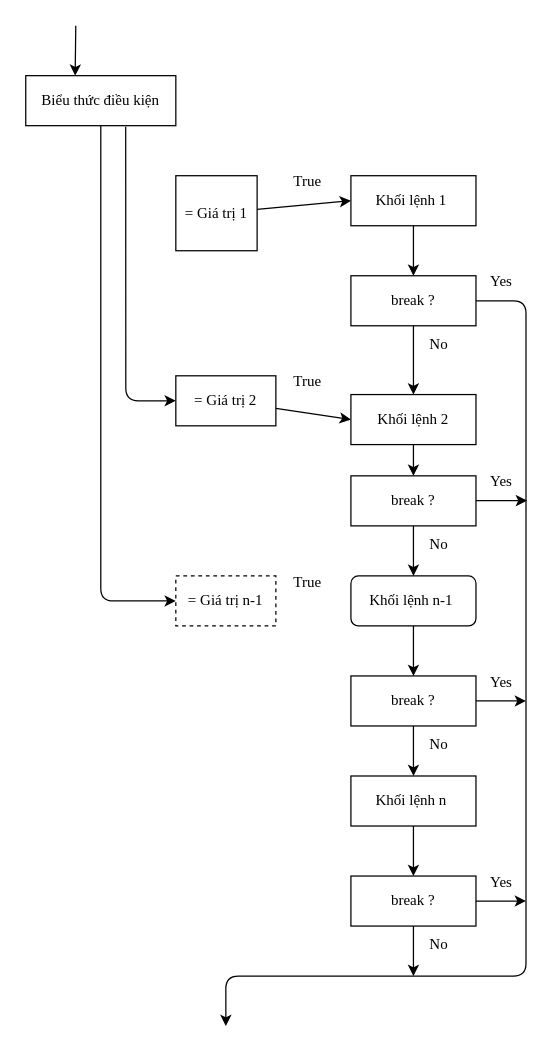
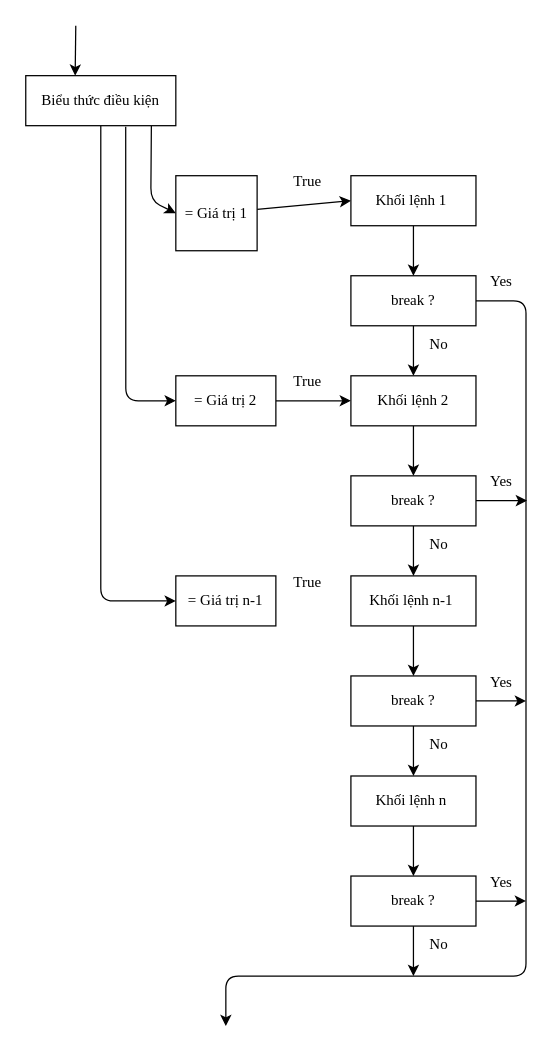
+ <mxCell id="2" style="edgeStyle=none;html=1;entryX=0;entryY=0.5;entryDx=0;entryDy=0;exitX=0.837;exitY=1.004;exitDx=0;exitDy=0;exitPerimeter=0;" edge="1" parent="1" source="5" target="7"><mxGeometry relative="1" as="geometry"><Array as="points"><mxPoint x="120" y="160" /></Array></mxGeometry></mxCell>
- <mxCell id="17" value="&lt;font face=&quot;Times New Roman&quot;&gt;Khối lệnh 2&lt;/font&gt;" style="rounded=0;whiteSpace=wrap;html=1;" vertex="1" parent="1"><mxGeometry x="280" y="315" width="100" height="40" as="geometry" /></mxCell>
+ <mxCell id="17" value="&lt;font face=&quot;Times New Roman&quot;&gt;Khối lệnh 2&lt;/font&gt;" style="rounded=0;whiteSpace=wrap;html=1;" vertex="1" parent="1"><mxGeometry x="280" y="300" width="100" height="40" as="geometry" /></mxCell>
- <mxCell id="21" value="&lt;font face=&quot;Times New Roman&quot;&gt;= Giá trị n-1&lt;/font&gt;" style="rounded=0;whiteSpace=wrap;html=1;dashed=1;" vertex="1" parent="1"><mxGeometry x="140" y="460" width="80" height="40" as="geometry" /></mxCell>
+ <mxCell id="21" value="&lt;font face=&quot;Times New Roman&quot;&gt;= Giá trị n-1&lt;/font&gt;" style="rounded=0;whiteSpace=wrap;html=1;" vertex="1" parent="1"><mxGeometry x="140" y="460" width="80" height="40" as="geometry" /></mxCell>
- <mxCell id="23" value="&lt;font face=&quot;Times New Roman&quot;&gt;Khối lệnh n-1&amp;nbsp;&lt;/font&gt;" style="whiteSpace=wrap;html=1;rounded=1;" vertex="1" parent="1"><mxGeometry x="280" y="460" width="100" height="40" as="geometry" /></mxCell>
+ <mxCell id="23" value="&lt;font face=&quot;Times New Roman&quot;&gt;Khối lệnh n-1&amp;nbsp;&lt;/font&gt;" style="rounded=0;whiteSpace=wrap;html=1;" vertex="1" parent="1"><mxGeometry x="280" y="460" width="100" height="40" as="geometry" /></mxCell>
